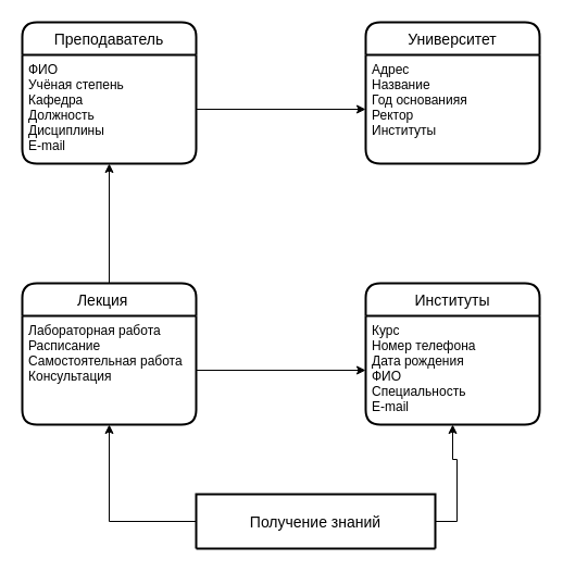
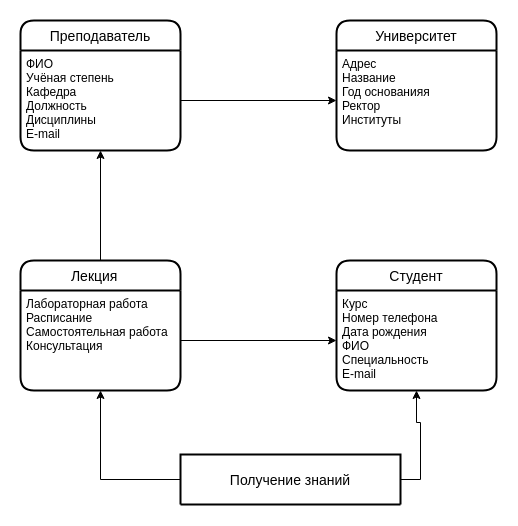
- <mxCell id="9" value="Институты" style="swimlane;childLayout=stackLayout;horizontal=1;startSize=30;horizontalStack=0;rounded=1;fontSize=14;fontStyle=0;strokeWidth=2;resizeParent=0;resizeLast=1;shadow=0;dashed=0;align=center;" vertex="1" parent="1"><mxGeometry x="336" y="260" width="160" height="130" as="geometry" /></mxCell>
+ <mxCell id="9" value="Студент" style="swimlane;childLayout=stackLayout;horizontal=1;startSize=30;horizontalStack=0;rounded=1;fontSize=14;fontStyle=0;strokeWidth=2;resizeParent=0;resizeLast=1;shadow=0;dashed=0;align=center;" vertex="1" parent="1"><mxGeometry x="336" y="260" width="160" height="130" as="geometry" /></mxCell>
